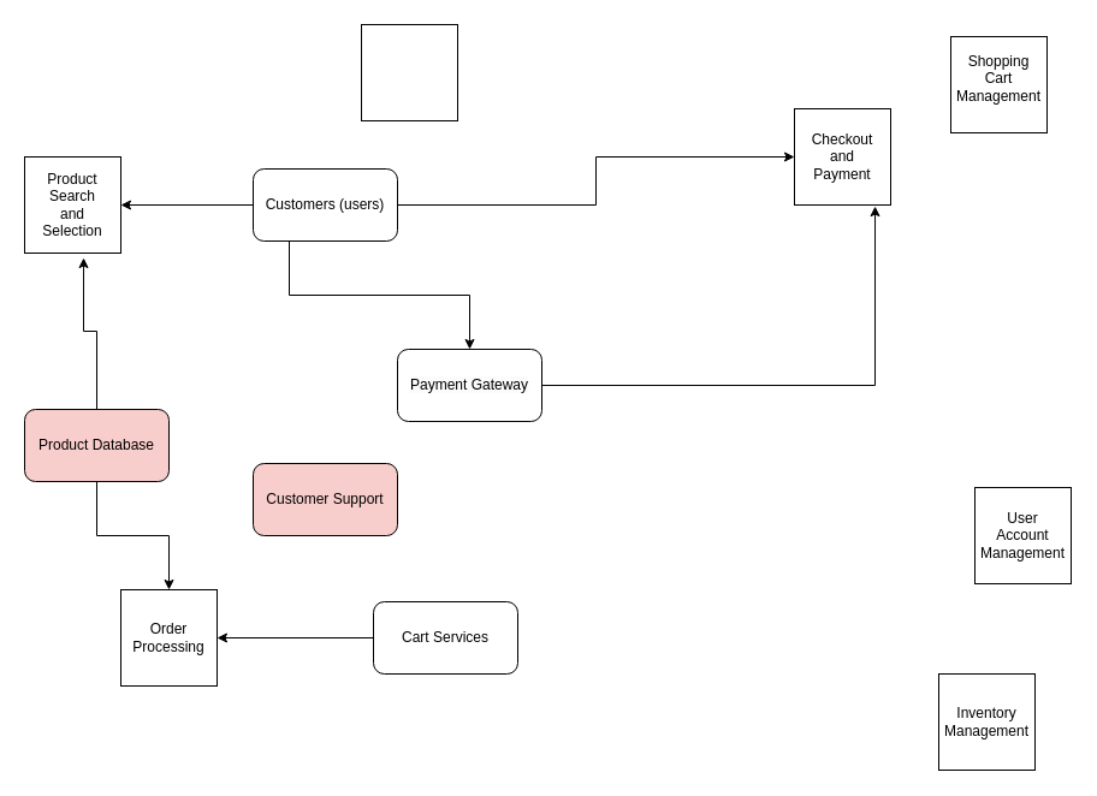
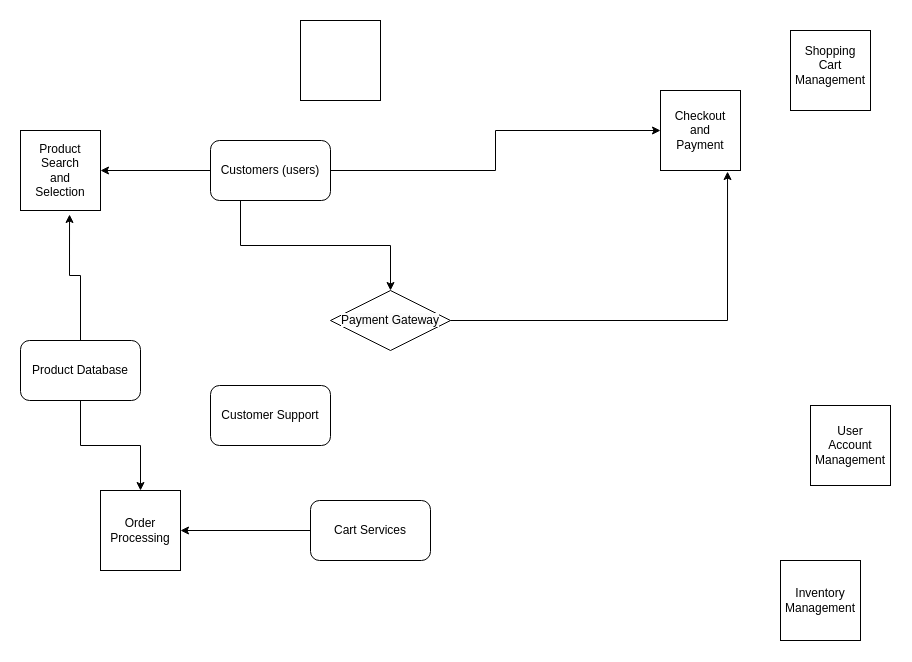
- <mxCell id="9" value="&lt;span style=&quot;color: rgb(0, 0, 0); font-family: Helvetica; font-size: 12px; font-style: normal; font-variant-ligatures: normal; font-variant-caps: normal; font-weight: 400; letter-spacing: normal; orphans: 2; text-align: center; text-indent: 0px; text-transform: none; widows: 2; word-spacing: 0px; -webkit-text-stroke-width: 0px; background-color: rgb(251, 251, 251); text-decoration-thickness: initial; text-decoration-style: initial; text-decoration-color: initial; float: none; display: inline !important;&quot;&gt;Payment Gateway&lt;/span&gt;" style="rounded=1;whiteSpace=wrap;html=1;" vertex="1" parent="1"><mxGeometry x="330" y="290" width="120" height="60" as="geometry" /></mxCell>
+ <mxCell id="9" value="&lt;span style=&quot;color: rgb(0, 0, 0); font-family: Helvetica; font-size: 12px; font-style: normal; font-variant-ligatures: normal; font-variant-caps: normal; font-weight: 400; letter-spacing: normal; orphans: 2; text-align: center; text-indent: 0px; text-transform: none; widows: 2; word-spacing: 0px; -webkit-text-stroke-width: 0px; background-color: rgb(251, 251, 251); text-decoration-thickness: initial; text-decoration-style: initial; text-decoration-color: initial; float: none; display: inline !important;&quot;&gt;Payment Gateway&lt;/span&gt;" style="rhombus;whiteSpace=wrap;html=1;" vertex="1" parent="1"><mxGeometry x="330" y="290" width="120" height="60" as="geometry" /></mxCell>
- <mxCell id="15" value="Product Database" style="rounded=1;whiteSpace=wrap;html=1;fillColor=#f8cecc;" vertex="1" parent="1"><mxGeometry x="20" y="340" width="120" height="60" as="geometry" /></mxCell>
+ <mxCell id="15" value="Product Database" style="rounded=1;whiteSpace=wrap;html=1;" vertex="1" parent="1"><mxGeometry x="20" y="340" width="120" height="60" as="geometry" /></mxCell>
- <mxCell id="13" value="Customer Support" style="rounded=1;whiteSpace=wrap;html=1;fillColor=#f8cecc;" vertex="1" parent="1"><mxGeometry x="210" y="385" width="120" height="60" as="geometry" /></mxCell>
+ <mxCell id="13" value="Customer Support" style="rounded=1;whiteSpace=wrap;html=1;" vertex="1" parent="1"><mxGeometry x="210" y="385" width="120" height="60" as="geometry" /></mxCell>
